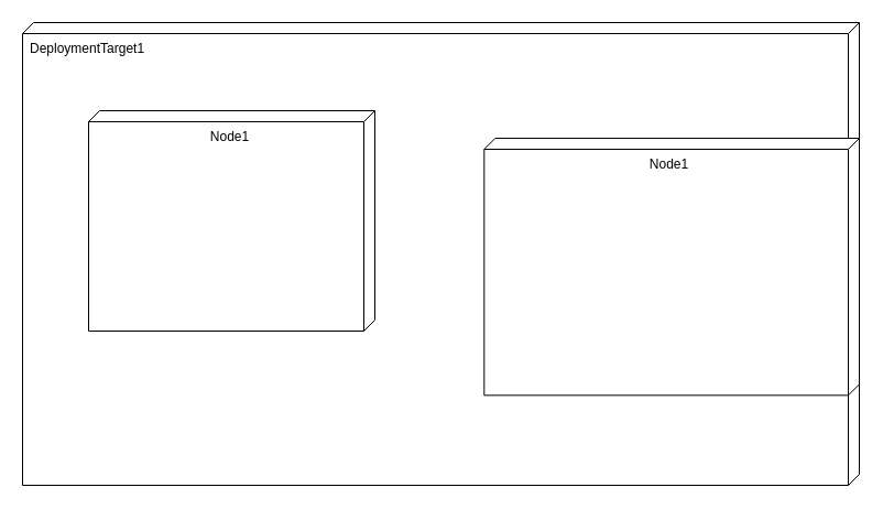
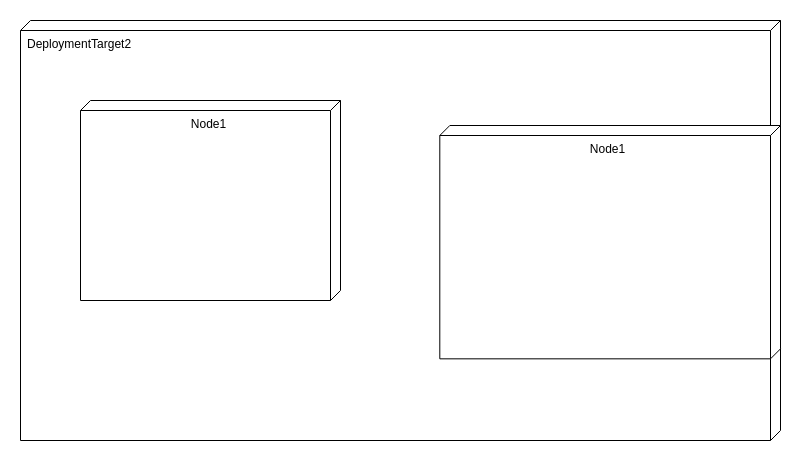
- <mxCell id="2" value="DeploymentTarget1" style="verticalAlign=top;align=left;shape=cube;size=10;direction=south;fontStyle=0;html=1;boundedLbl=1;spacingLeft=5;" parent="1" vertex="1"><mxGeometry x="20" y="20" width="760" height="420" as="geometry" /></mxCell>
+ <mxCell id="2" value="DeploymentTarget2" style="verticalAlign=top;align=left;shape=cube;size=10;direction=south;fontStyle=0;html=1;boundedLbl=1;spacingLeft=5;" parent="1" vertex="1"><mxGeometry x="20" y="20" width="760" height="420" as="geometry" /></mxCell>
